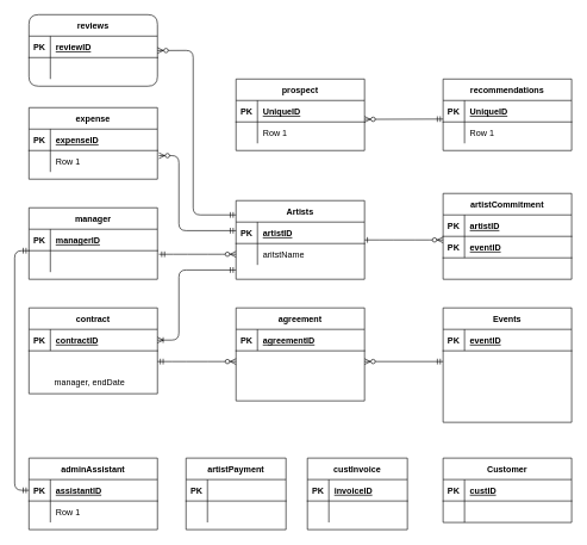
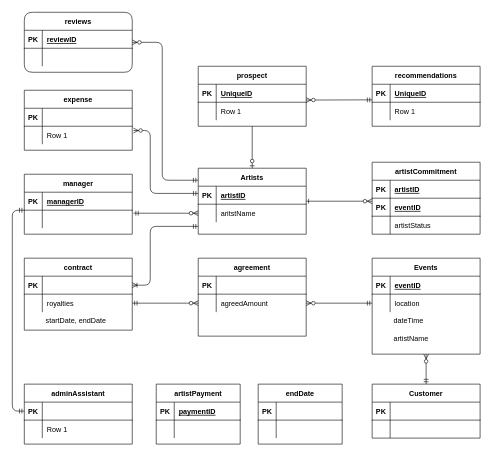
- <mxCell id="35" value="expenseID" style="shape=partialRectangle;connectable=0;fillColor=none;top=0;left=0;bottom=0;right=0;align=left;spacingLeft=6;fontStyle=5;overflow=hidden;" vertex="1" parent="33"><mxGeometry x="30" width="150" height="30" as="geometry" /></mxCell>
+ <mxCell id="91" value="" style="fontSize=12;html=1;endArrow=ERzeroToOne;endFill=1;entryX=0.5;entryY=0;entryDx=0;entryDy=0;exitX=0.5;exitY=1;exitDx=0;exitDy=0;" edge="1" parent="1" source="70" target="3"><mxGeometry width="100" height="100" relative="1" as="geometry"><mxPoint x="470" y="250" as="sourcePoint" /><mxPoint x="420" y="240" as="targetPoint" /></mxGeometry></mxCell>
+ <mxCell id="62" value="artistStatus" style="shape=partialRectangle;overflow=hidden;connectable=0;fillColor=none;top=0;left=0;bottom=0;right=0;align=left;spacingLeft=6;" parent="60" vertex="1"><mxGeometry x="30" width="150" height="30" as="geometry" /></mxCell>
- <mxCell id="21" value="contractID" style="shape=partialRectangle;connectable=0;fillColor=none;top=0;left=0;bottom=0;right=0;align=left;spacingLeft=6;fontStyle=5;overflow=hidden;" vertex="1" parent="19"><mxGeometry x="30" width="150" height="30" as="geometry" /></mxCell>
- <mxCell id="42" value="agreementID" style="shape=partialRectangle;connectable=0;fillColor=none;top=0;left=0;bottom=0;right=0;align=left;spacingLeft=6;fontStyle=5;overflow=hidden;" vertex="1" parent="40"><mxGeometry x="30" width="150" height="30" as="geometry" /></mxCell>
+ <mxCell id="24" value="royalties" style="shape=partialRectangle;connectable=0;fillColor=none;top=0;left=0;bottom=0;right=0;align=left;spacingLeft=6;overflow=hidden;" vertex="1" parent="22"><mxGeometry x="30" width="150" height="30" as="geometry" /></mxCell>
+ <mxCell id="45" value="agreedAmount" style="shape=partialRectangle;connectable=0;fillColor=none;top=0;left=0;bottom=0;right=0;align=left;spacingLeft=6;overflow=hidden;" vertex="1" parent="43"><mxGeometry x="30" width="150" height="30" as="geometry" /></mxCell>
+ <mxCell id="16" value="location" style="shape=partialRectangle;overflow=hidden;connectable=0;fillColor=none;top=0;left=0;bottom=0;right=0;align=left;spacingLeft=6;" parent="14" vertex="1"><mxGeometry x="30" width="150" height="30" as="geometry" /></mxCell>
- <mxCell id="66" value="manager, endDate" style="text;strokeColor=none;fillColor=none;spacingLeft=4;spacingRight=4;overflow=hidden;rotatable=0;points=[[0,0.5],[1,0.5]];portConstraint=eastwest;fontSize=12;" vertex="1" parent="1"><mxGeometry x="70" y="520" width="110" height="30" as="geometry" /></mxCell>
+ <mxCell id="66" value="startDate, endDate" style="text;strokeColor=none;fillColor=none;spacingLeft=4;spacingRight=4;overflow=hidden;rotatable=0;points=[[0,0.5],[1,0.5]];portConstraint=eastwest;fontSize=12;" vertex="1" parent="1"><mxGeometry x="70" y="520" width="110" height="30" as="geometry" /></mxCell>
+ <mxCell id="64" value="dateTime" style="text;strokeColor=none;fillColor=none;spacingLeft=4;spacingRight=4;overflow=hidden;rotatable=0;points=[[0,0.5],[1,0.5]];portConstraint=eastwest;fontSize=12;" vertex="1" parent="1"><mxGeometry x="650" y="520" width="150" height="30" as="geometry" /></mxCell>
+ <mxCell id="65" value="artistName" style="text;strokeColor=none;fillColor=none;spacingLeft=4;spacingRight=4;overflow=hidden;rotatable=0;points=[[0,0.5],[1,0.5]];portConstraint=eastwest;fontSize=12;" vertex="1" parent="1"><mxGeometry x="650" y="550" width="150" height="30" as="geometry" /></mxCell>
+ <mxCell id="17" value="" style="fontSize=12;html=1;endArrow=ERzeroToMany;startArrow=ERmandOne;exitX=0.5;exitY=0;exitDx=0;exitDy=0;entryX=0.5;entryY=1;entryDx=0;entryDy=0;" edge="1" parent="1" source="84" target="10"><mxGeometry width="100" height="100" relative="1" as="geometry"><mxPoint x="640" y="630" as="sourcePoint" /><mxPoint x="740" y="530" as="targetPoint" /></mxGeometry></mxCell>
- <mxCell id="103" value="custInvoice" style="shape=table;startSize=30;container=1;collapsible=1;childLayout=tableLayout;fixedRows=1;rowLines=0;fontStyle=1;align=center;resizeLast=1;" vertex="1" parent="1"><mxGeometry x="430" y="640" width="140" height="100" as="geometry" /></mxCell>
+ <mxCell id="103" value="endDate" style="shape=table;startSize=30;container=1;collapsible=1;childLayout=tableLayout;fixedRows=1;rowLines=0;fontStyle=1;align=center;resizeLast=1;" vertex="1" parent="1"><mxGeometry x="430" y="640" width="140" height="100" as="geometry" /></mxCell>
- <mxCell id="96" value="assistantID" style="shape=partialRectangle;connectable=0;fillColor=none;top=0;left=0;bottom=0;right=0;align=left;spacingLeft=6;fontStyle=5;overflow=hidden;" vertex="1" parent="94"><mxGeometry x="30" width="150" height="30" as="geometry" /></mxCell>
+ <mxCell id="113" value="paymentID" style="shape=partialRectangle;connectable=0;fillColor=none;top=0;left=0;bottom=0;right=0;align=left;spacingLeft=6;fontStyle=5;overflow=hidden;" vertex="1" parent="111"><mxGeometry x="30" width="110" height="30" as="geometry" /></mxCell>
- <mxCell id="106" value="invoiceID" style="shape=partialRectangle;connectable=0;fillColor=none;top=0;left=0;bottom=0;right=0;align=left;spacingLeft=6;fontStyle=5;overflow=hidden;" vertex="1" parent="104"><mxGeometry x="30" width="110" height="30" as="geometry" /></mxCell>
- <mxCell id="87" value="custID" style="shape=partialRectangle;connectable=0;fillColor=none;top=0;left=0;bottom=0;right=0;align=left;spacingLeft=6;fontStyle=5;overflow=hidden;" vertex="1" parent="85"><mxGeometry x="30" width="150" height="30" as="geometry" /></mxCell>
